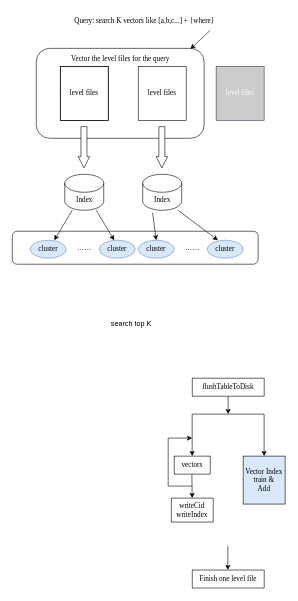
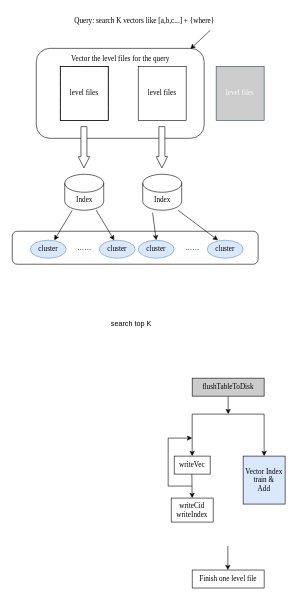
- <mxCell id="35" value="&lt;font face=&quot;Comic Sans MS&quot;&gt;flushTableToDisk&lt;/font&gt;" style="rounded=0;whiteSpace=wrap;html=1;" vertex="1" parent="1"><mxGeometry x="320" y="630" width="120" height="30" as="geometry" /></mxCell>
+ <mxCell id="35" value="&lt;font face=&quot;Comic Sans MS&quot;&gt;flushTableToDisk&lt;/font&gt;" style="rounded=0;whiteSpace=wrap;html=1;fillColor=#cccccc;" vertex="1" parent="1"><mxGeometry x="320" y="630" width="120" height="30" as="geometry" /></mxCell>
- <mxCell id="27" value="&lt;font face=&quot;Comic Sans MS&quot;&gt;vectors&lt;/font&gt;" style="rounded=0;whiteSpace=wrap;html=1;" vertex="1" parent="1"><mxGeometry x="290" y="760" width="60" height="30" as="geometry" /></mxCell>
+ <mxCell id="27" value="&lt;font face=&quot;Comic Sans MS&quot;&gt;writeVec&lt;/font&gt;" style="rounded=0;whiteSpace=wrap;html=1;" vertex="1" parent="1"><mxGeometry x="290" y="760" width="60" height="30" as="geometry" /></mxCell>
